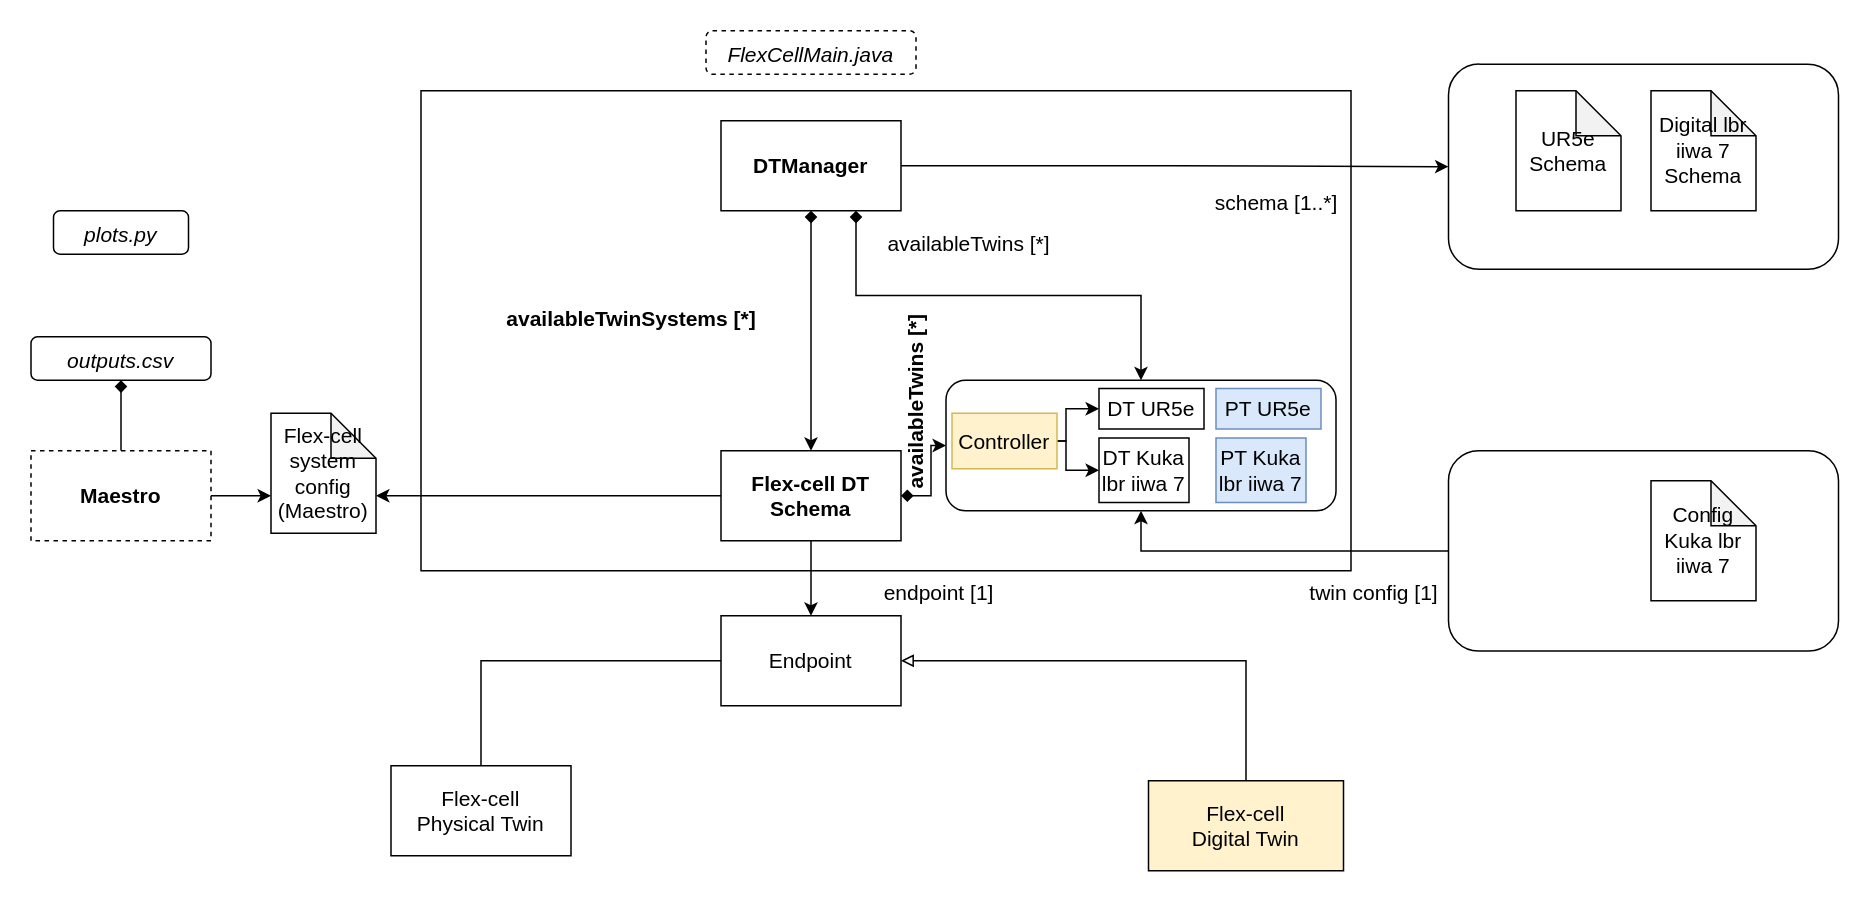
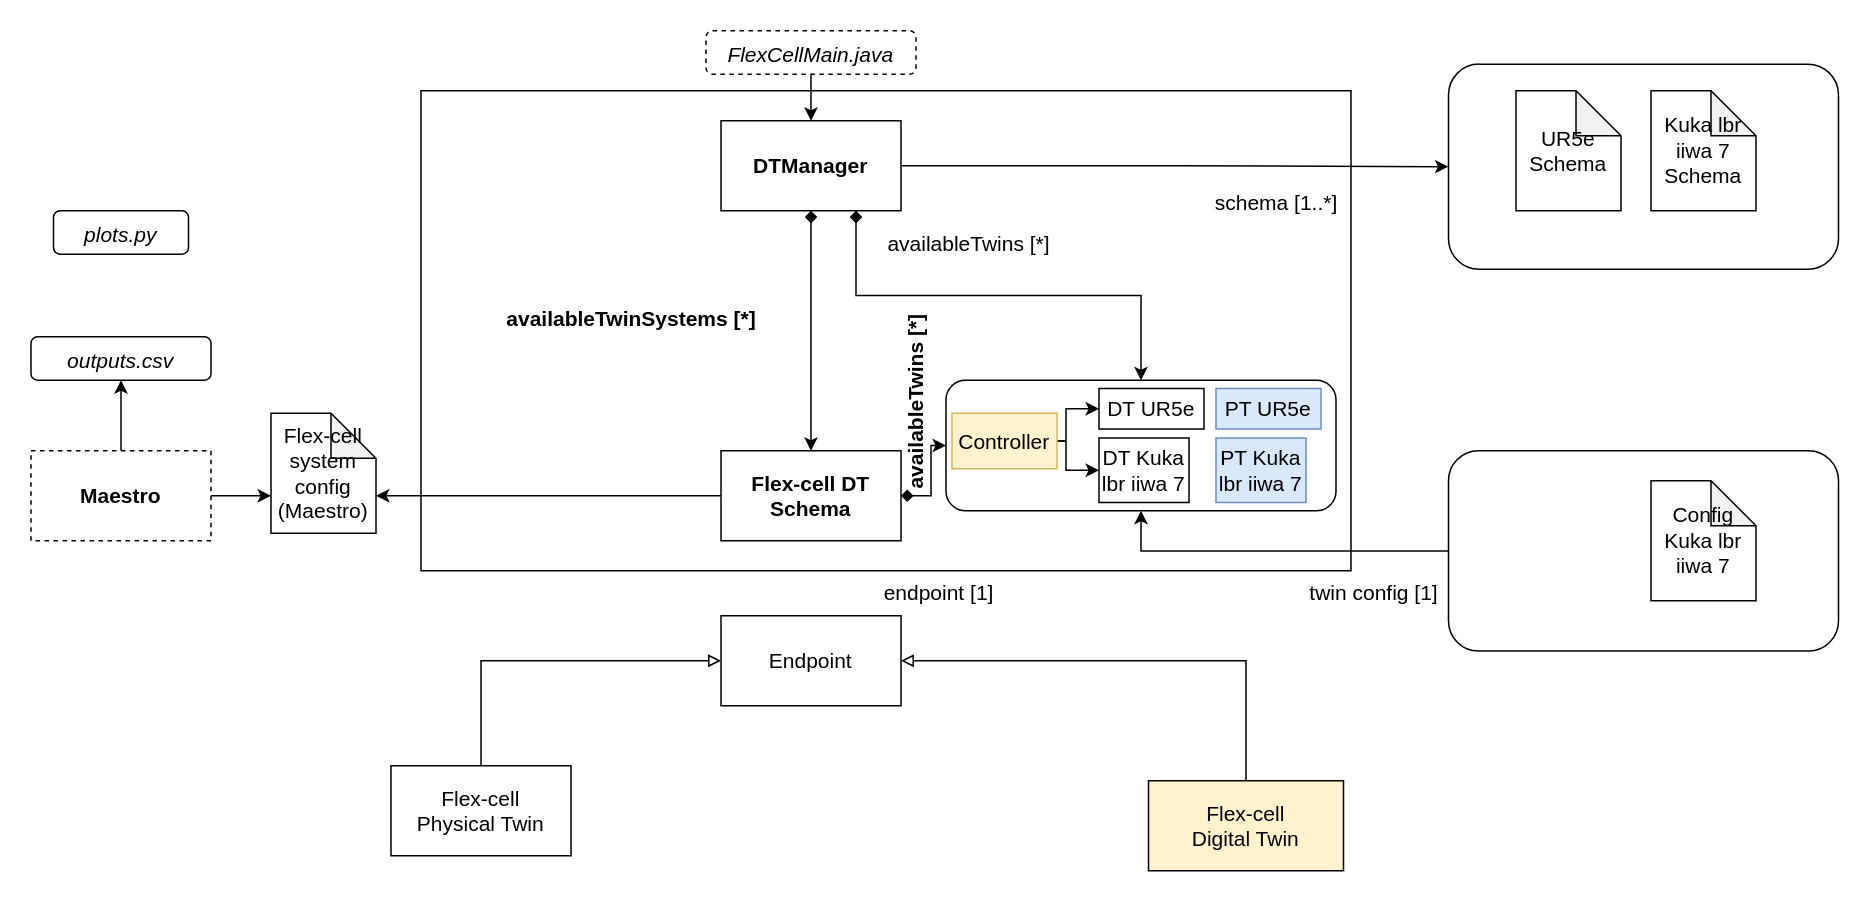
+ <mxCell id="52" style="edgeStyle=orthogonalEdgeStyle;rounded=0;orthogonalLoop=1;jettySize=auto;html=1;exitX=0.5;exitY=1;exitDx=0;exitDy=0;entryX=0.5;entryY=0;entryDx=0;entryDy=0;fontSize=14;fontColor=#000000;" parent="1" source="53" target="6" edge="1"><mxGeometry relative="1" as="geometry" /></mxCell>
- <mxCell id="44" value="Digital lbr iiwa 7 Schema" style="shape=note;whiteSpace=wrap;html=1;backgroundOutline=1;darkOpacity=0.05;fontSize=14;container=0;" parent="42" vertex="1"><mxGeometry x="135" y="17.75" width="70" height="80" as="geometry" /></mxCell>
+ <mxCell id="44" value="Kuka lbr iiwa 7 Schema" style="shape=note;whiteSpace=wrap;html=1;backgroundOutline=1;darkOpacity=0.05;fontSize=14;container=0;" parent="42" vertex="1"><mxGeometry x="135" y="17.75" width="70" height="80" as="geometry" /></mxCell>
- <mxCell id="47" style="edgeStyle=orthogonalEdgeStyle;rounded=0;orthogonalLoop=1;jettySize=auto;html=1;exitX=0.5;exitY=0;exitDx=0;exitDy=0;entryX=0.5;entryY=1;entryDx=0;entryDy=0;fontSize=14;fontColor=#000000;endArrow=diamond;" parent="1" source="49" target="50" edge="1"><mxGeometry relative="1" as="geometry" /></mxCell>
+ <mxCell id="47" style="edgeStyle=orthogonalEdgeStyle;rounded=0;orthogonalLoop=1;jettySize=auto;html=1;exitX=0.5;exitY=0;exitDx=0;exitDy=0;entryX=0.5;entryY=1;entryDx=0;entryDy=0;fontSize=14;fontColor=#000000;" parent="1" source="49" target="50" edge="1"><mxGeometry relative="1" as="geometry" /></mxCell>
- <mxCell id="7" style="edgeStyle=orthogonalEdgeStyle;rounded=0;orthogonalLoop=1;jettySize=auto;html=1;exitX=0.5;exitY=1;exitDx=0;exitDy=0;entryX=0.5;entryY=0;entryDx=0;entryDy=0;startArrow=none;startFill=0;endArrow=classic;endFill=1;fontSize=14;" parent="1" source="10" target="12" edge="1"><mxGeometry relative="1" as="geometry" /></mxCell>
- <mxCell id="13" style="edgeStyle=orthogonalEdgeStyle;rounded=0;orthogonalLoop=1;jettySize=auto;html=1;exitX=0.5;exitY=0;exitDx=0;exitDy=0;entryX=0;entryY=0.5;entryDx=0;entryDy=0;startArrow=none;startFill=0;endArrow=none;endFill=0;fontSize=14;" parent="1" source="14" target="12" edge="1"><mxGeometry relative="1" as="geometry" /></mxCell>
+ <mxCell id="13" style="edgeStyle=orthogonalEdgeStyle;rounded=0;orthogonalLoop=1;jettySize=auto;html=1;exitX=0.5;exitY=0;exitDx=0;exitDy=0;entryX=0;entryY=0.5;entryDx=0;entryDy=0;startArrow=none;startFill=0;endArrow=block;endFill=0;fontSize=14;" parent="1" source="14" target="12" edge="1"><mxGeometry relative="1" as="geometry" /></mxCell>
